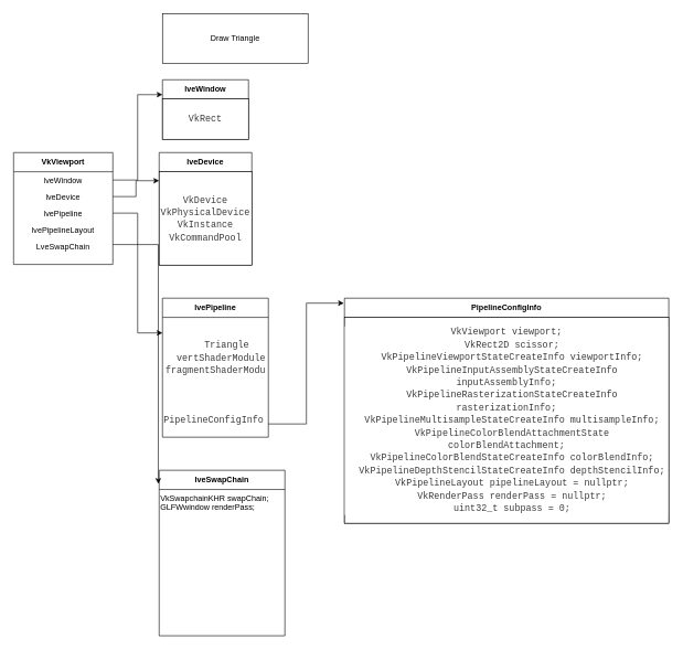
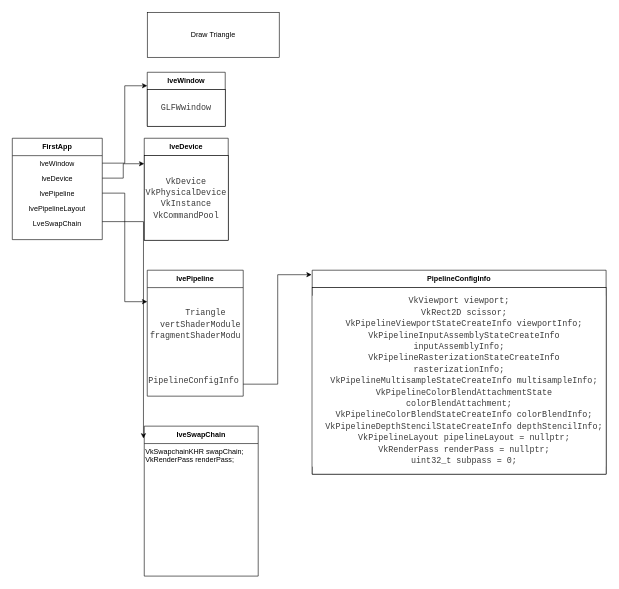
- <mxCell id="9" value="&lt;div style=&quot;color: rgb(59, 59, 59); background-color: rgb(255, 255, 255); font-family: Consolas, &amp;quot;Courier New&amp;quot;, monospace; font-size: 14px; line-height: 19px;&quot;&gt;&lt;div style=&quot;line-height: 19px;&quot;&gt;&lt;div style=&quot;line-height: 19px;&quot;&gt;VkRect&lt;/div&gt;&lt;/div&gt;&lt;/div&gt;" style="html=1;whiteSpace=wrap;" vertex="1" parent="8"><mxGeometry y="29" width="130" height="61" as="geometry" /></mxCell>
+ <mxCell id="9" value="&lt;div style=&quot;color: rgb(59, 59, 59); background-color: rgb(255, 255, 255); font-family: Consolas, &amp;quot;Courier New&amp;quot;, monospace; font-size: 14px; line-height: 19px;&quot;&gt;&lt;div style=&quot;line-height: 19px;&quot;&gt;&lt;div style=&quot;line-height: 19px;&quot;&gt;GLFWwindow&lt;/div&gt;&lt;/div&gt;&lt;/div&gt;" style="html=1;whiteSpace=wrap;" vertex="1" parent="8"><mxGeometry y="29" width="130" height="61" as="geometry" /></mxCell>
- <mxCell id="2" value="VkViewport&lt;br&gt;" style="swimlane;fontStyle=1;align=center;verticalAlign=middle;childLayout=stackLayout;horizontal=1;startSize=29;horizontalStack=0;resizeParent=1;resizeParentMax=0;resizeLast=0;collapsible=0;marginBottom=0;html=1;whiteSpace=wrap;" vertex="1" parent="1"><mxGeometry x="20" y="230" width="150" height="169" as="geometry" /></mxCell>
+ <mxCell id="2" value="FirstApp&lt;br&gt;" style="swimlane;fontStyle=1;align=center;verticalAlign=middle;childLayout=stackLayout;horizontal=1;startSize=29;horizontalStack=0;resizeParent=1;resizeParentMax=0;resizeLast=0;collapsible=0;marginBottom=0;html=1;whiteSpace=wrap;" vertex="1" parent="1"><mxGeometry x="20" y="230" width="150" height="169" as="geometry" /></mxCell>
- <mxCell id="23" value="VkSwapchainKHR swapChain;&#10;GLFWwindow renderPass;&#10;&#10;" style="text;whiteSpace=wrap;" vertex="1" parent="22"><mxGeometry y="29" width="190" height="221" as="geometry" /></mxCell>
+ <mxCell id="23" value="VkSwapchainKHR swapChain;&#10;VkRenderPass renderPass;&#10;&#10;" style="text;whiteSpace=wrap;" vertex="1" parent="22"><mxGeometry y="29" width="190" height="221" as="geometry" /></mxCell>
